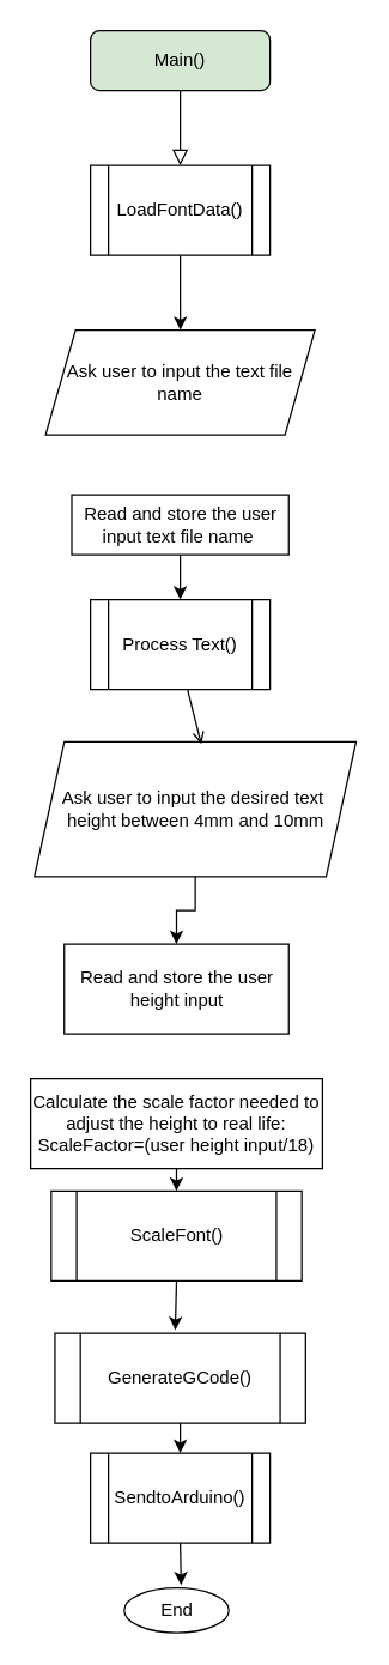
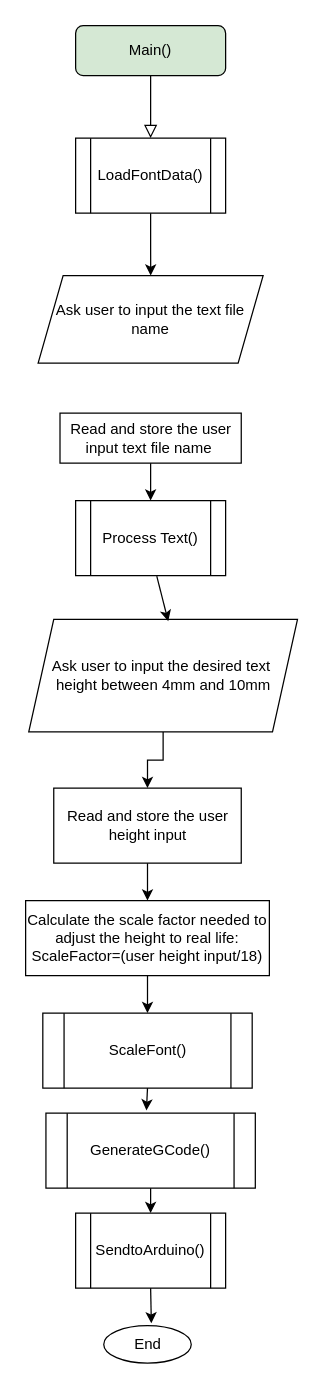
- <mxCell id="23" value="" style="endArrow=open;html=1;rounded=0;entryX=0.519;entryY=0.017;entryDx=0;entryDy=0;entryPerimeter=0;exitX=0.541;exitY=1.007;exitDx=0;exitDy=0;exitPerimeter=0;" parent="1" source="17" target="9" edge="1"><mxGeometry width="50" height="50" relative="1" as="geometry"><mxPoint x="192.5" y="460" as="sourcePoint" /><mxPoint x="242.5" y="410" as="targetPoint" /></mxGeometry></mxCell>
+ <mxCell id="23" value="" style="endArrow=classic;html=1;rounded=0;entryX=0.519;entryY=0.017;entryDx=0;entryDy=0;entryPerimeter=0;exitX=0.541;exitY=1.007;exitDx=0;exitDy=0;exitPerimeter=0;" parent="1" source="17" target="9" edge="1"><mxGeometry width="50" height="50" relative="1" as="geometry"><mxPoint x="192.5" y="460" as="sourcePoint" /><mxPoint x="242.5" y="410" as="targetPoint" /></mxGeometry></mxCell>
+ <mxCell id="10" style="edgeStyle=orthogonalEdgeStyle;rounded=0;orthogonalLoop=1;jettySize=auto;html=1;exitX=0.5;exitY=1;exitDx=0;exitDy=0;entryX=0.5;entryY=0;entryDx=0;entryDy=0;" parent="1" source="11" target="13" edge="1"><mxGeometry relative="1" as="geometry" /></mxCell>
- <mxCell id="14" value="ScaleFont()" style="shape=process;whiteSpace=wrap;html=1;backgroundOutline=1;" parent="1" vertex="1"><mxGeometry x="33.75" y="795" width="167.5" height="60" as="geometry" /></mxCell>
+ <mxCell id="14" value="ScaleFont()" style="shape=process;whiteSpace=wrap;html=1;backgroundOutline=1;" parent="1" vertex="1"><mxGeometry x="33.75" y="810" width="167.5" height="60" as="geometry" /></mxCell>
